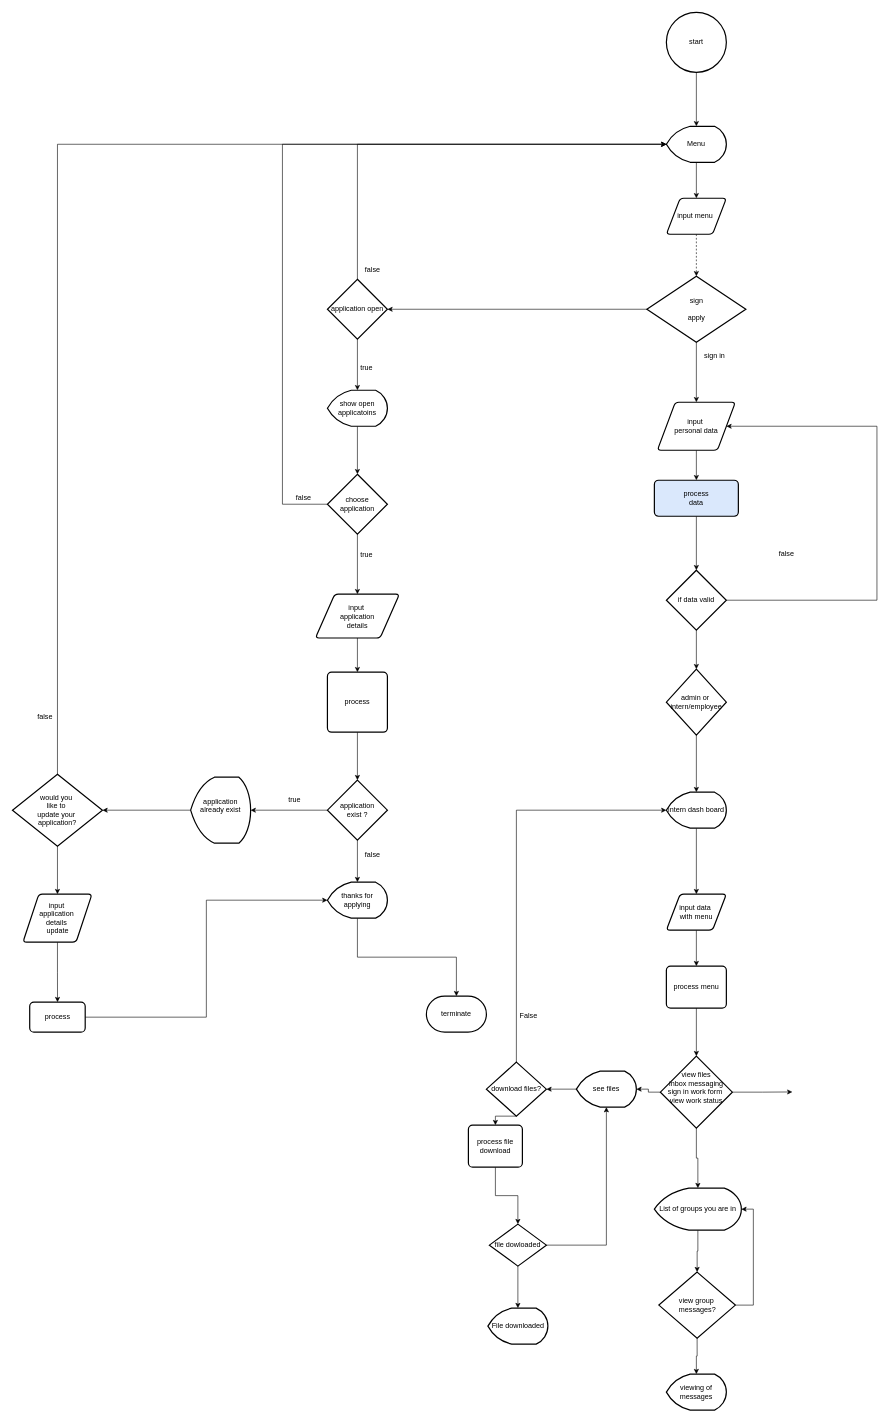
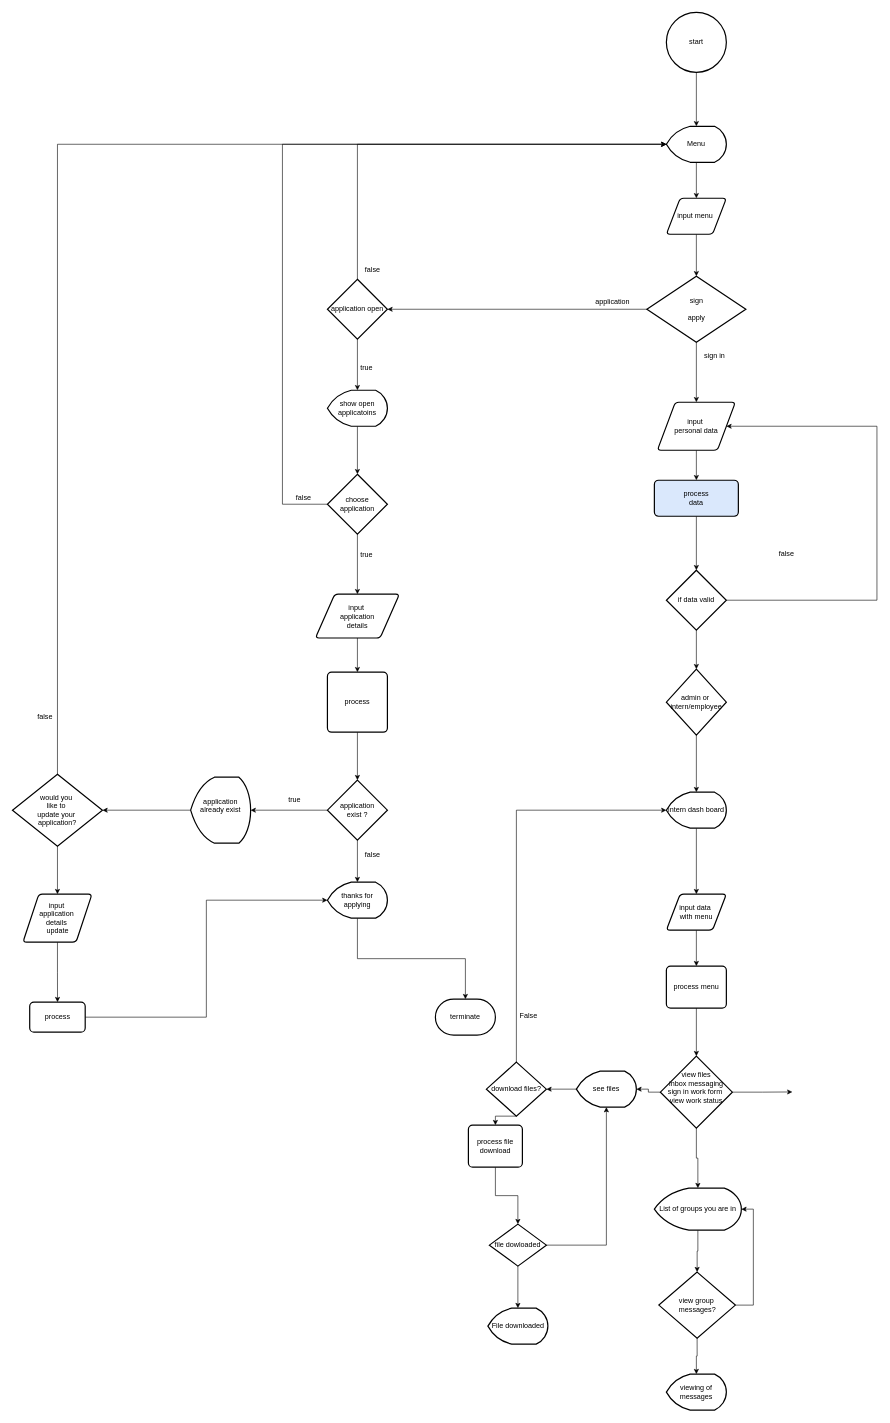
- <mxCell id="18" style="edgeStyle=orthogonalEdgeStyle;rounded=0;orthogonalLoop=1;jettySize=auto;html=1;exitX=0.5;exitY=1;exitDx=0;exitDy=0;dashed=1;" parent="1" source="19" target="6" edge="1"><mxGeometry relative="1" as="geometry" /></mxCell>
+ <mxCell id="18" style="edgeStyle=orthogonalEdgeStyle;rounded=0;orthogonalLoop=1;jettySize=auto;html=1;exitX=0.5;exitY=1;exitDx=0;exitDy=0;" parent="1" source="19" target="6" edge="1"><mxGeometry relative="1" as="geometry" /></mxCell>
+ <mxCell id="61" value="application" style="text;html=1;align=center;verticalAlign=middle;resizable=0;points=[];autosize=1;strokeColor=none;fillColor=none;" vertex="1" parent="1"><mxGeometry x="980" y="488" width="80" height="30" as="geometry" /></mxCell>
- <mxCell id="35" value="terminate" style="strokeWidth=2;html=1;shape=mxgraph.flowchart.terminator;whiteSpace=wrap;" parent="1" vertex="1"><mxGeometry x="710" y="1660" width="100" height="60" as="geometry" /></mxCell>
+ <mxCell id="35" value="terminate" style="strokeWidth=2;html=1;shape=mxgraph.flowchart.terminator;whiteSpace=wrap;" parent="1" vertex="1"><mxGeometry x="725" y="1665" width="100" height="60" as="geometry" /></mxCell>
